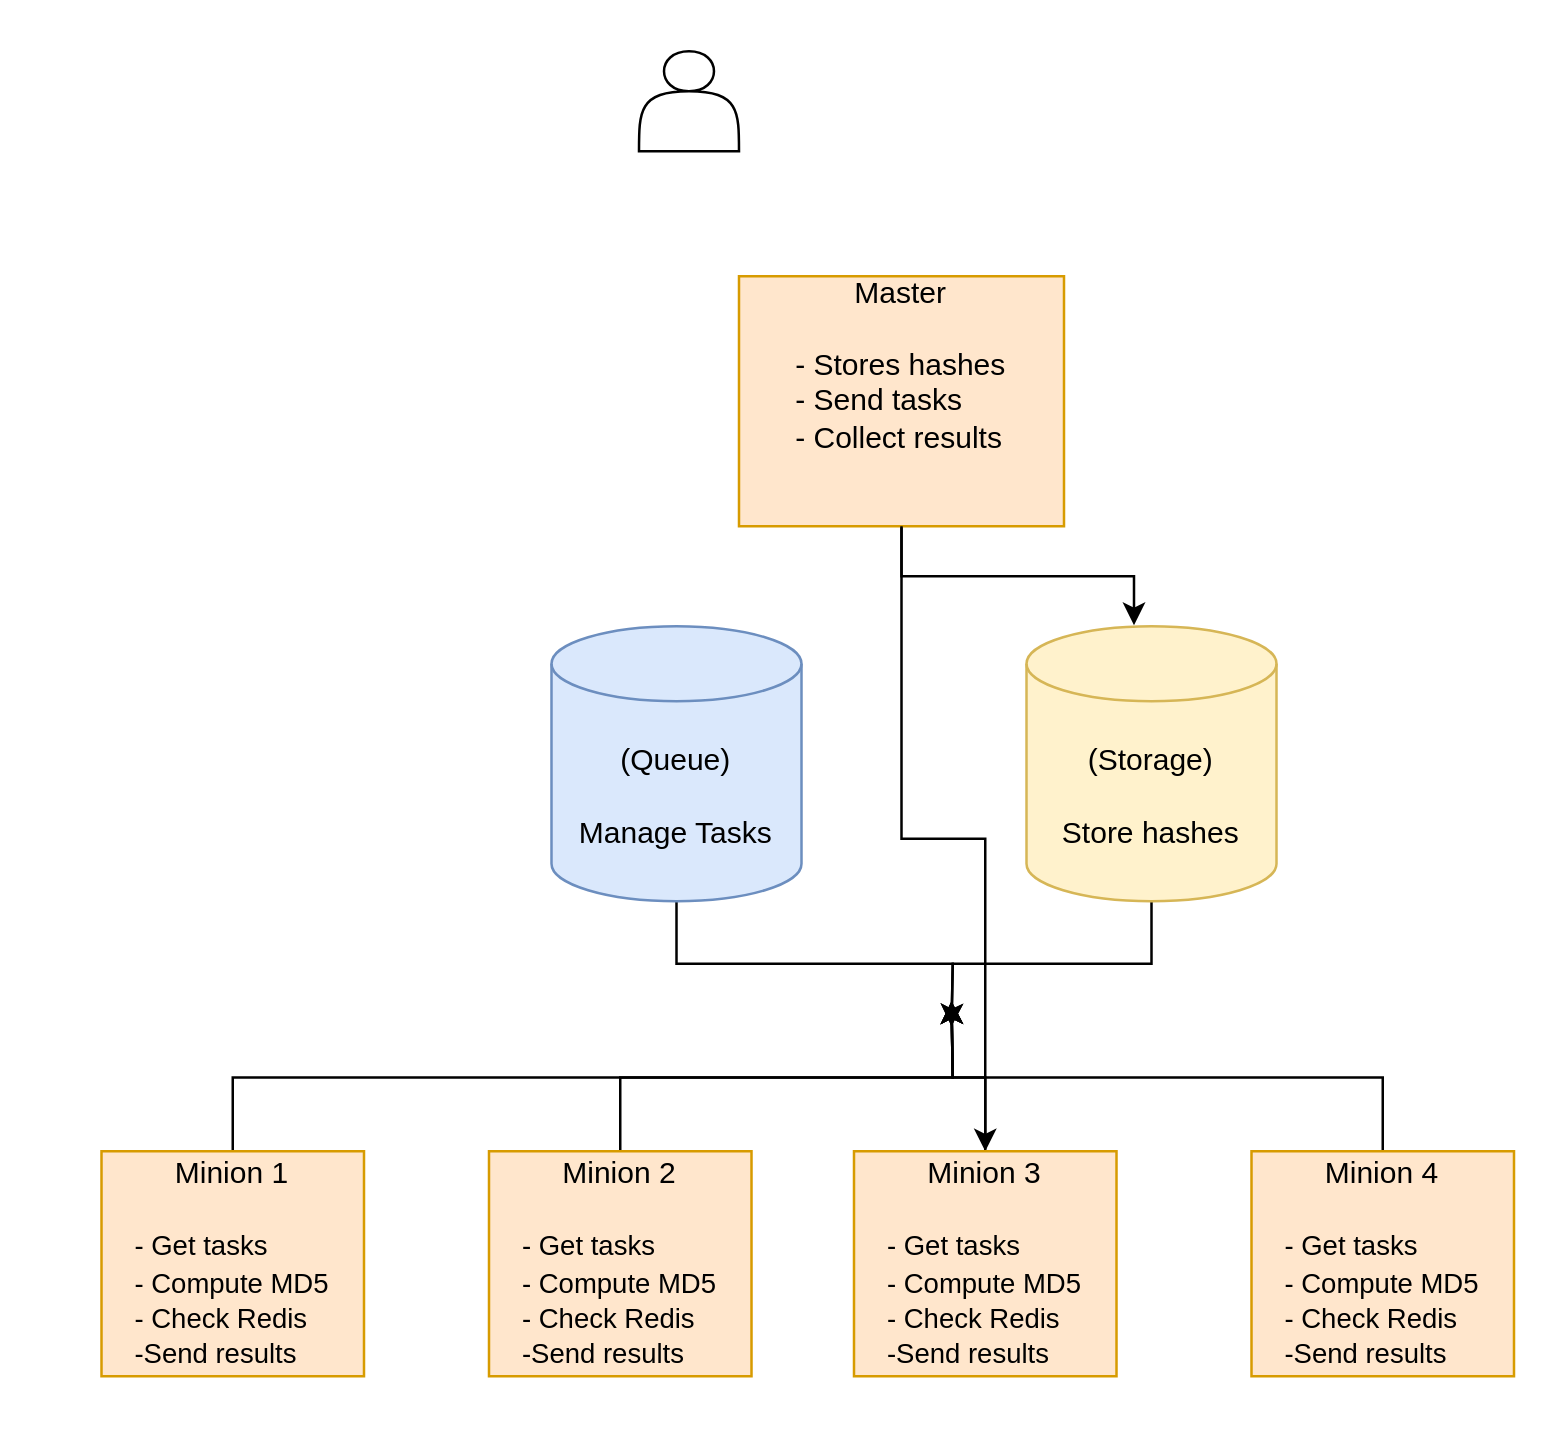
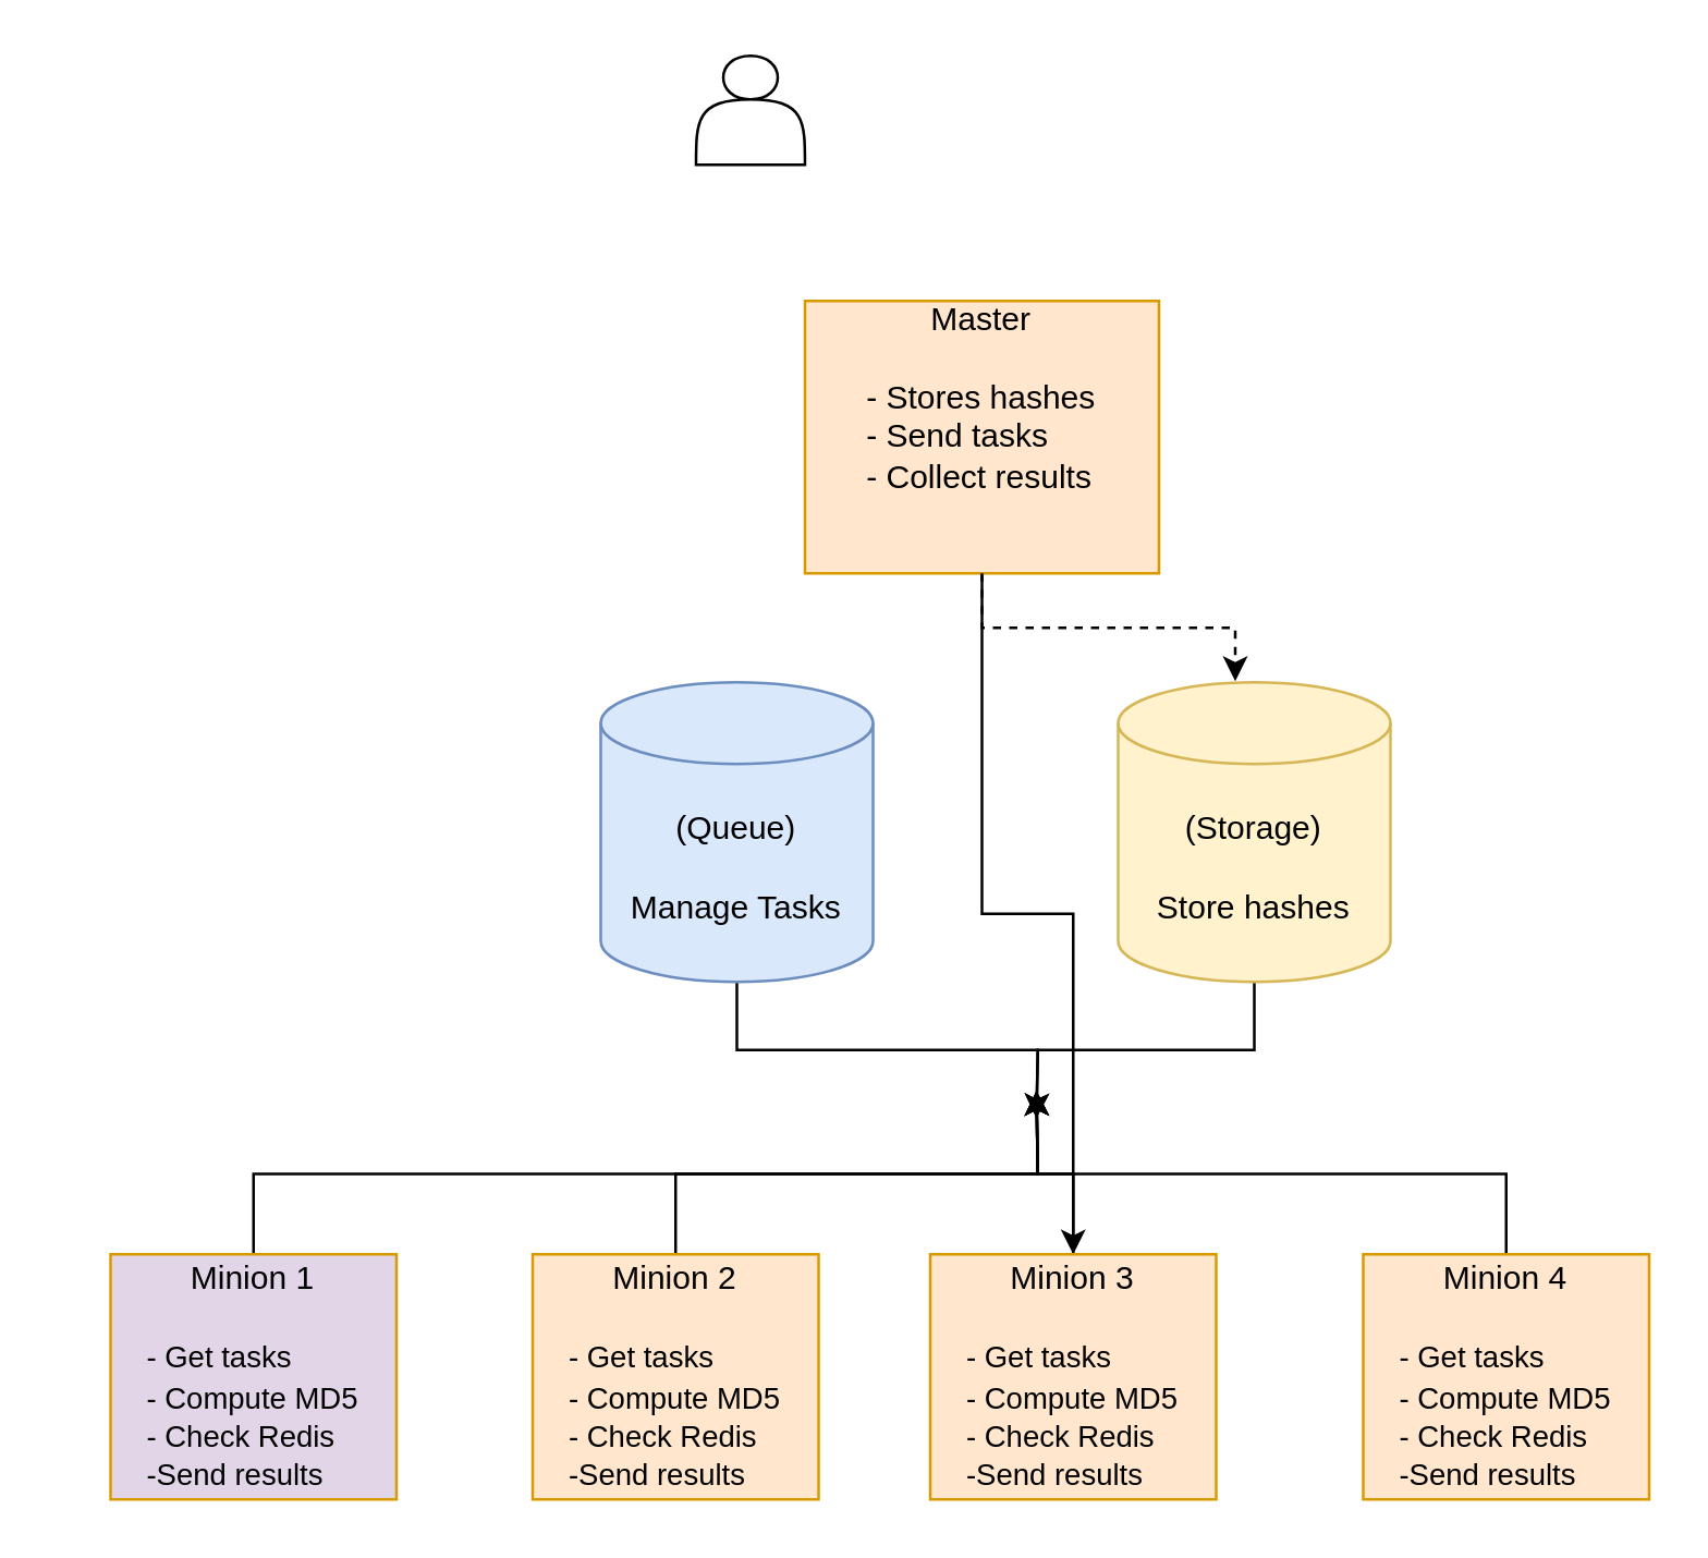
- <mxCell id="14" style="edgeStyle=orthogonalEdgeStyle;rounded=0;orthogonalLoop=1;jettySize=auto;html=1;exitX=0.5;exitY=1;exitDx=0;exitDy=0;entryX=0.43;entryY=-0.004;entryDx=0;entryDy=0;entryPerimeter=0;" edge="1" parent="1" source="3" target="12"><mxGeometry relative="1" as="geometry" /></mxCell>
+ <mxCell id="14" style="edgeStyle=orthogonalEdgeStyle;rounded=0;orthogonalLoop=1;jettySize=auto;html=1;exitX=0.5;exitY=1;exitDx=0;exitDy=0;entryX=0.43;entryY=-0.004;entryDx=0;entryDy=0;entryPerimeter=0;dashed=1;" edge="1" parent="1" source="3" target="12"><mxGeometry relative="1" as="geometry" /></mxCell>
- <mxCell id="5" value="&lt;div&gt;Minion 1&lt;/div&gt;&lt;div&gt;&lt;br&gt;&lt;/div&gt;&lt;div style=&quot;text-align: left;&quot;&gt;&lt;font style=&quot;font-size: 11px;&quot;&gt;- Get tasks&lt;/font&gt;&lt;/div&gt;&lt;div style=&quot;text-align: left;&quot;&gt;&lt;font style=&quot;font-size: 11px;&quot;&gt;- Compute MD5&lt;/font&gt;&lt;/div&gt;&lt;div style=&quot;text-align: left;&quot;&gt;&lt;font style=&quot;font-size: 11px;&quot;&gt;- Check Redis&lt;/font&gt;&lt;/div&gt;&lt;div style=&quot;text-align: left;&quot;&gt;&lt;font style=&quot;font-size: 11px;&quot;&gt;-Send results&lt;/font&gt;&lt;/div&gt;" style="rounded=0;whiteSpace=wrap;html=1;fillColor=#ffe6cc;strokeColor=#d79b00;" vertex="1" parent="1"><mxGeometry x="40" y="460" width="105" height="90" as="geometry" /></mxCell>
+ <mxCell id="5" value="&lt;div&gt;Minion 1&lt;/div&gt;&lt;div&gt;&lt;br&gt;&lt;/div&gt;&lt;div style=&quot;text-align: left;&quot;&gt;&lt;font style=&quot;font-size: 11px;&quot;&gt;- Get tasks&lt;/font&gt;&lt;/div&gt;&lt;div style=&quot;text-align: left;&quot;&gt;&lt;font style=&quot;font-size: 11px;&quot;&gt;- Compute MD5&lt;/font&gt;&lt;/div&gt;&lt;div style=&quot;text-align: left;&quot;&gt;&lt;font style=&quot;font-size: 11px;&quot;&gt;- Check Redis&lt;/font&gt;&lt;/div&gt;&lt;div style=&quot;text-align: left;&quot;&gt;&lt;font style=&quot;font-size: 11px;&quot;&gt;-Send results&lt;/font&gt;&lt;/div&gt;" style="rounded=0;whiteSpace=wrap;html=1;fillColor=#e1d5e7;strokeColor=#d79b00;" vertex="1" parent="1"><mxGeometry x="40" y="460" width="105" height="90" as="geometry" /></mxCell>
